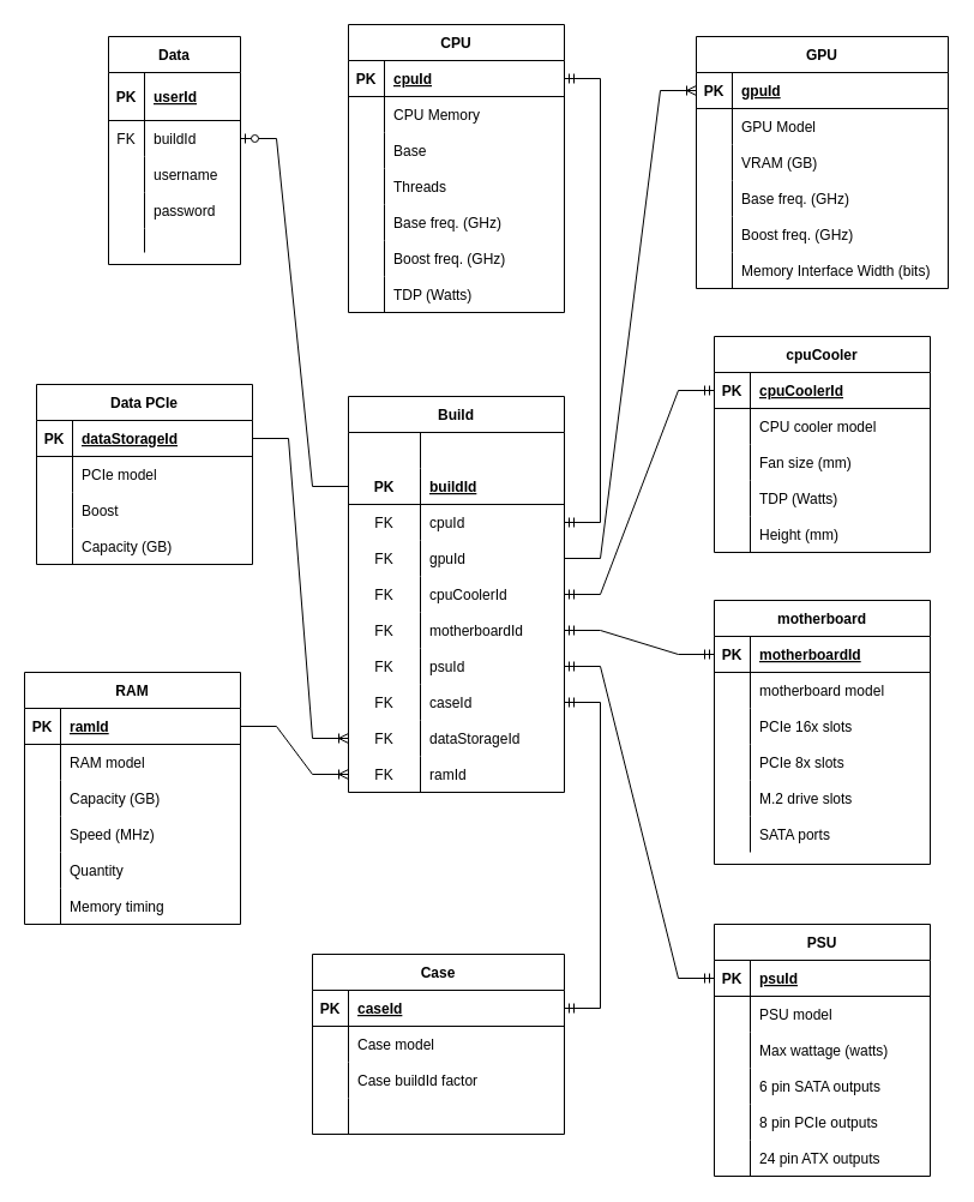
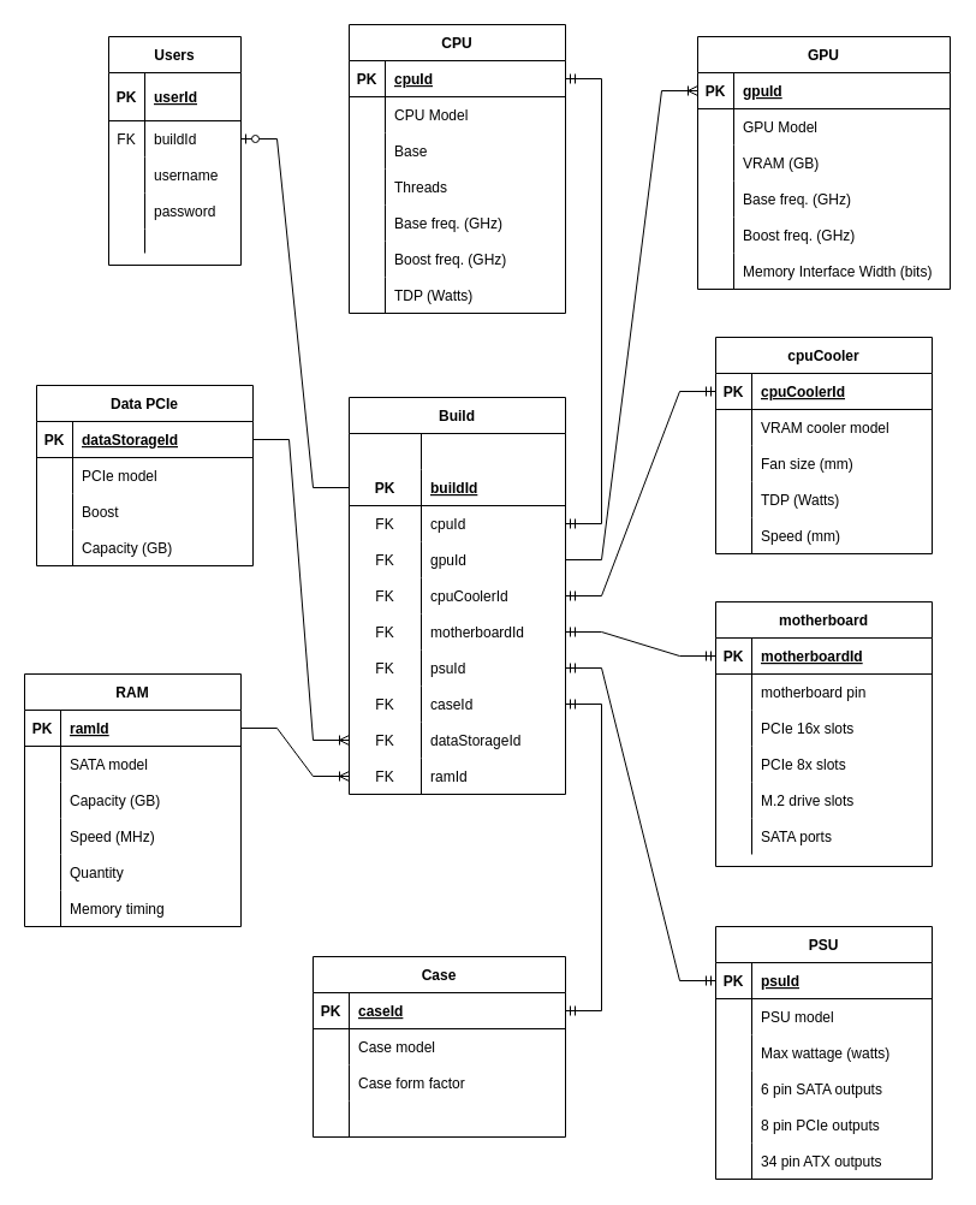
- <mxCell id="2" value="Data" style="shape=table;startSize=30;container=1;collapsible=1;childLayout=tableLayout;fixedRows=1;rowLines=0;fontStyle=1;align=center;resizeLast=1;" parent="1" vertex="1"><mxGeometry x="90" y="30" width="110" height="190" as="geometry" /></mxCell>
+ <mxCell id="2" value="Users" style="shape=table;startSize=30;container=1;collapsible=1;childLayout=tableLayout;fixedRows=1;rowLines=0;fontStyle=1;align=center;resizeLast=1;" parent="1" vertex="1"><mxGeometry x="90" y="30" width="110" height="190" as="geometry" /></mxCell>
- <mxCell id="55" value="CPU Memory" style="shape=partialRectangle;connectable=0;fillColor=none;top=0;left=0;bottom=0;right=0;align=left;spacingLeft=6;overflow=hidden;" parent="53" vertex="1"><mxGeometry x="30" width="150" height="30" as="geometry"><mxRectangle width="150" height="30" as="alternateBounds" /></mxGeometry></mxCell>
+ <mxCell id="55" value="CPU Model" style="shape=partialRectangle;connectable=0;fillColor=none;top=0;left=0;bottom=0;right=0;align=left;spacingLeft=6;overflow=hidden;" parent="53" vertex="1"><mxGeometry x="30" width="150" height="30" as="geometry"><mxRectangle width="150" height="30" as="alternateBounds" /></mxGeometry></mxCell>
- <mxCell id="97" value="CPU cooler model" style="shape=partialRectangle;connectable=0;fillColor=none;top=0;left=0;bottom=0;right=0;align=left;spacingLeft=6;overflow=hidden;" parent="95" vertex="1"><mxGeometry x="30" width="150" height="30" as="geometry"><mxRectangle width="150" height="30" as="alternateBounds" /></mxGeometry></mxCell>
+ <mxCell id="97" value="VRAM cooler model" style="shape=partialRectangle;connectable=0;fillColor=none;top=0;left=0;bottom=0;right=0;align=left;spacingLeft=6;overflow=hidden;" parent="95" vertex="1"><mxGeometry x="30" width="150" height="30" as="geometry"><mxRectangle width="150" height="30" as="alternateBounds" /></mxGeometry></mxCell>
- <mxCell id="106" value="Height (mm)" style="shape=partialRectangle;connectable=0;fillColor=none;top=0;left=0;bottom=0;right=0;align=left;spacingLeft=6;overflow=hidden;" parent="104" vertex="1"><mxGeometry x="30" width="150" height="30" as="geometry"><mxRectangle width="150" height="30" as="alternateBounds" /></mxGeometry></mxCell>
+ <mxCell id="106" value="Speed (mm)" style="shape=partialRectangle;connectable=0;fillColor=none;top=0;left=0;bottom=0;right=0;align=left;spacingLeft=6;overflow=hidden;" parent="104" vertex="1"><mxGeometry x="30" width="150" height="30" as="geometry"><mxRectangle width="150" height="30" as="alternateBounds" /></mxGeometry></mxCell>
- <mxCell id="114" value="motherboard model" style="shape=partialRectangle;connectable=0;fillColor=none;top=0;left=0;bottom=0;right=0;align=left;spacingLeft=6;overflow=hidden;" parent="112" vertex="1"><mxGeometry x="30" width="150" height="30" as="geometry"><mxRectangle width="150" height="30" as="alternateBounds" /></mxGeometry></mxCell>
+ <mxCell id="114" value="motherboard pin" style="shape=partialRectangle;connectable=0;fillColor=none;top=0;left=0;bottom=0;right=0;align=left;spacingLeft=6;overflow=hidden;" parent="112" vertex="1"><mxGeometry x="30" width="150" height="30" as="geometry"><mxRectangle width="150" height="30" as="alternateBounds" /></mxGeometry></mxCell>
- <mxCell id="182" value="RAM model" style="shape=partialRectangle;connectable=0;fillColor=none;top=0;left=0;bottom=0;right=0;align=left;spacingLeft=6;overflow=hidden;" parent="180" vertex="1"><mxGeometry x="30" width="150" height="30" as="geometry"><mxRectangle width="150" height="30" as="alternateBounds" /></mxGeometry></mxCell>
+ <mxCell id="182" value="SATA model" style="shape=partialRectangle;connectable=0;fillColor=none;top=0;left=0;bottom=0;right=0;align=left;spacingLeft=6;overflow=hidden;" parent="180" vertex="1"><mxGeometry x="30" width="150" height="30" as="geometry"><mxRectangle width="150" height="30" as="alternateBounds" /></mxGeometry></mxCell>
- <mxCell id="157" value="Case buildId factor" style="shape=partialRectangle;connectable=0;fillColor=none;top=0;left=0;bottom=0;right=0;align=left;spacingLeft=6;overflow=hidden;" parent="155" vertex="1"><mxGeometry x="30" width="180" height="30" as="geometry"><mxRectangle width="180" height="30" as="alternateBounds" /></mxGeometry></mxCell>
+ <mxCell id="157" value="Case form factor" style="shape=partialRectangle;connectable=0;fillColor=none;top=0;left=0;bottom=0;right=0;align=left;spacingLeft=6;overflow=hidden;" parent="155" vertex="1"><mxGeometry x="30" width="180" height="30" as="geometry"><mxRectangle width="180" height="30" as="alternateBounds" /></mxGeometry></mxCell>
- <mxCell id="146" value="24 pin ATX outputs" style="shape=partialRectangle;connectable=0;fillColor=none;top=0;left=0;bottom=0;right=0;align=left;spacingLeft=6;overflow=hidden;" parent="144" vertex="1"><mxGeometry x="30" width="150" height="30" as="geometry"><mxRectangle width="150" height="30" as="alternateBounds" /></mxGeometry></mxCell>
+ <mxCell id="146" value="34 pin ATX outputs" style="shape=partialRectangle;connectable=0;fillColor=none;top=0;left=0;bottom=0;right=0;align=left;spacingLeft=6;overflow=hidden;" parent="144" vertex="1"><mxGeometry x="30" width="150" height="30" as="geometry"><mxRectangle width="150" height="30" as="alternateBounds" /></mxGeometry></mxCell>
